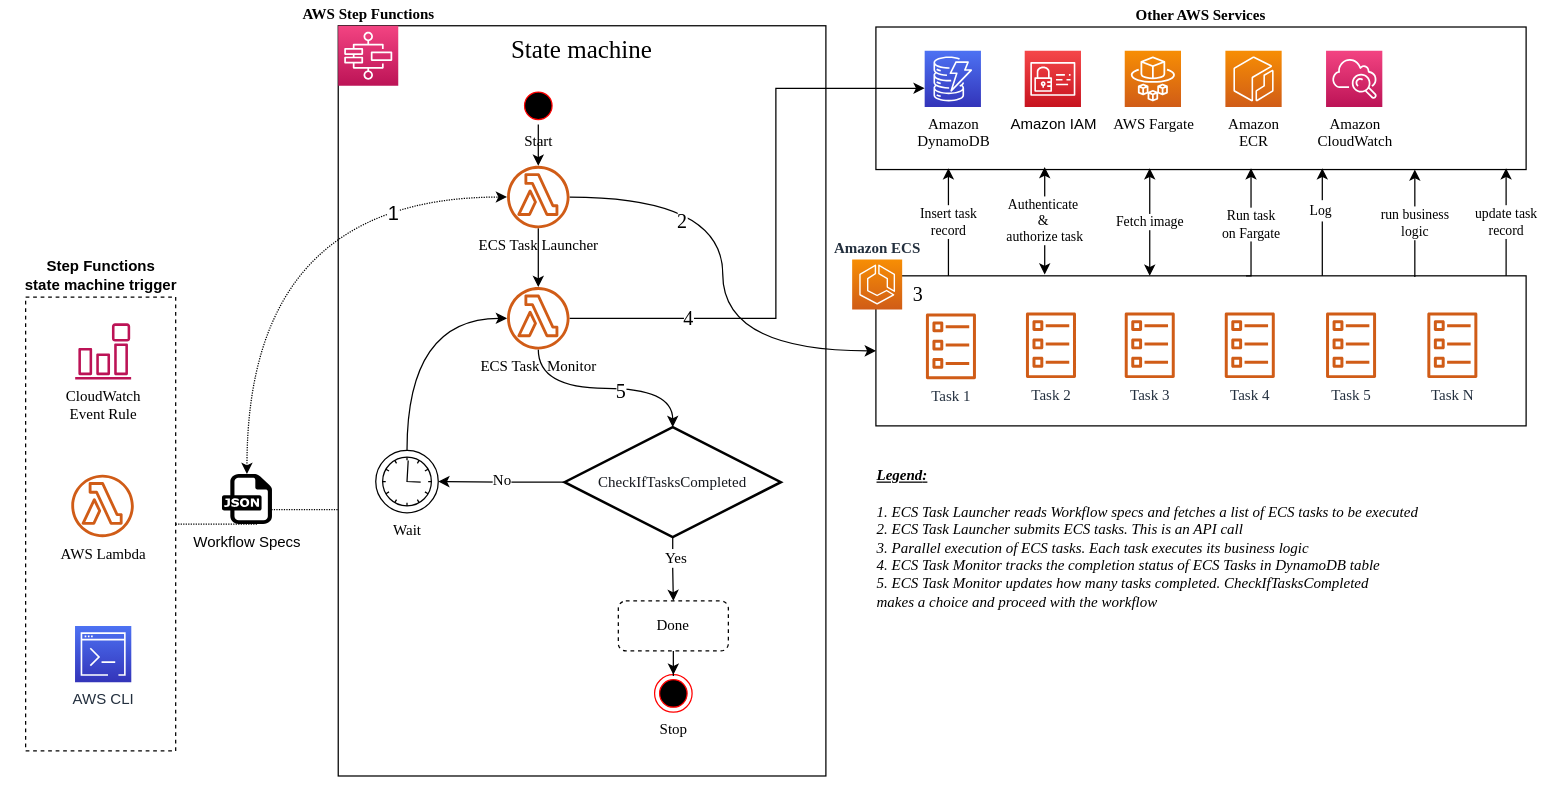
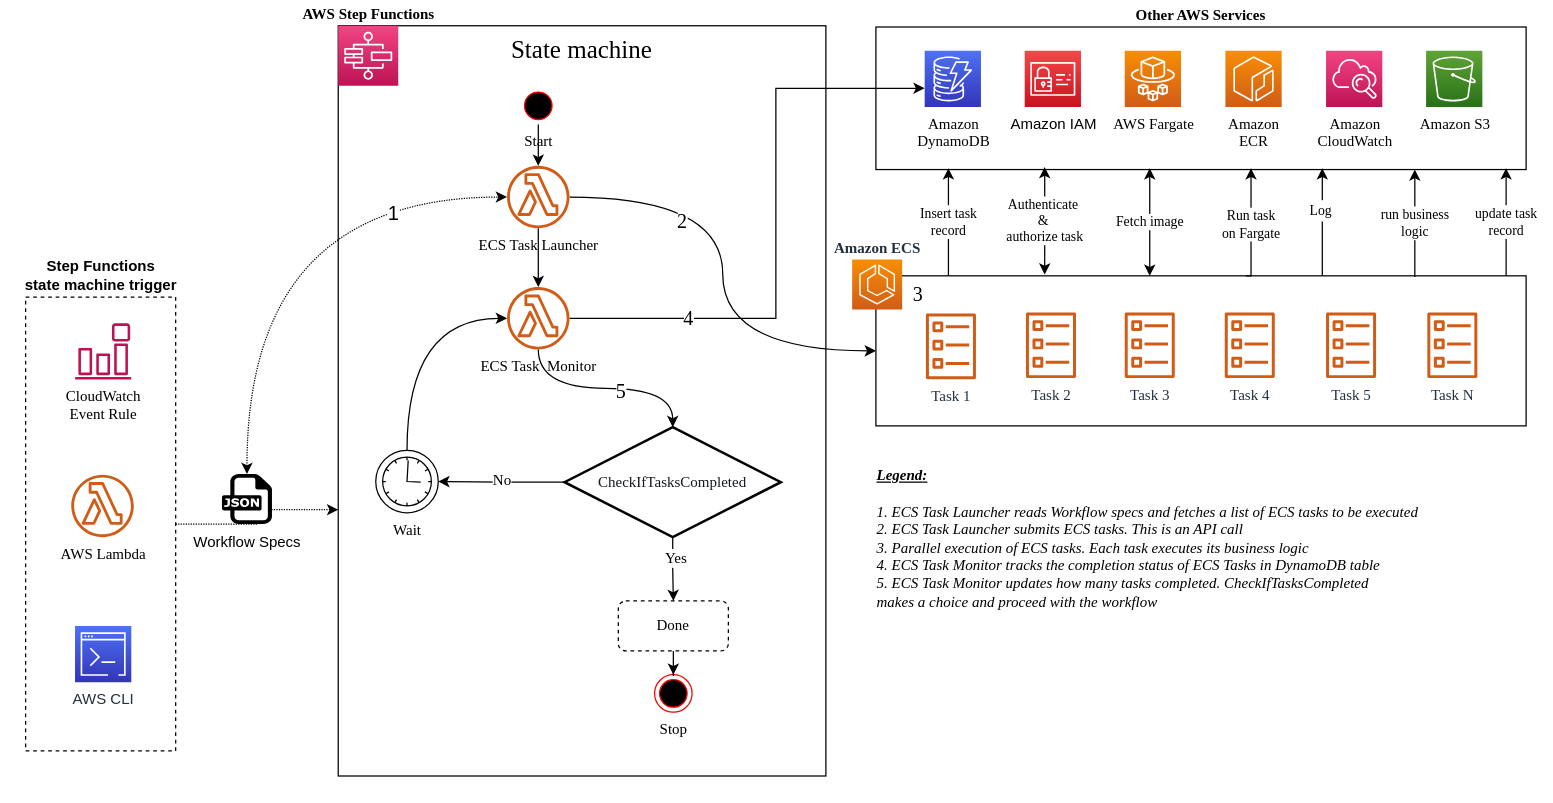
+ <mxCell id="9" value="Amazon S3" style="outlineConnect=0;fontColor=#000000;gradientColor=#60A337;gradientDirection=north;fillColor=#277116;strokeColor=#ffffff;dashed=0;verticalLabelPosition=bottom;verticalAlign=top;align=center;html=1;fontSize=12;fontStyle=0;aspect=fixed;shape=mxgraph.aws4.resourceIcon;resIcon=mxgraph.aws4.s3;fontFamily=Amazon Ember;" parent="1" vertex="1"><mxGeometry x="1140" y="40" width="45" height="45" as="geometry" /></mxCell>
- <mxCell id="2" style="edgeStyle=orthogonalEdgeStyle;rounded=0;orthogonalLoop=1;jettySize=auto;html=1;entryX=0;entryY=0.645;entryDx=0;entryDy=0;entryPerimeter=0;endArrow=none;endFill=1;fontFamily=Amazon Ember;fontSize=12;fontColor=#000000;dashed=1;dashPattern=1 1;" parent="1" source="3" target="4" edge="1"><mxGeometry relative="1" as="geometry" /></mxCell>
+ <mxCell id="2" style="edgeStyle=orthogonalEdgeStyle;rounded=0;orthogonalLoop=1;jettySize=auto;html=1;entryX=0;entryY=0.645;entryDx=0;entryDy=0;entryPerimeter=0;endArrow=classic;endFill=1;fontFamily=Amazon Ember;fontSize=12;fontColor=#000000;dashed=1;dashPattern=1 1;" parent="1" source="3" target="4" edge="1"><mxGeometry relative="1" as="geometry" /></mxCell>
